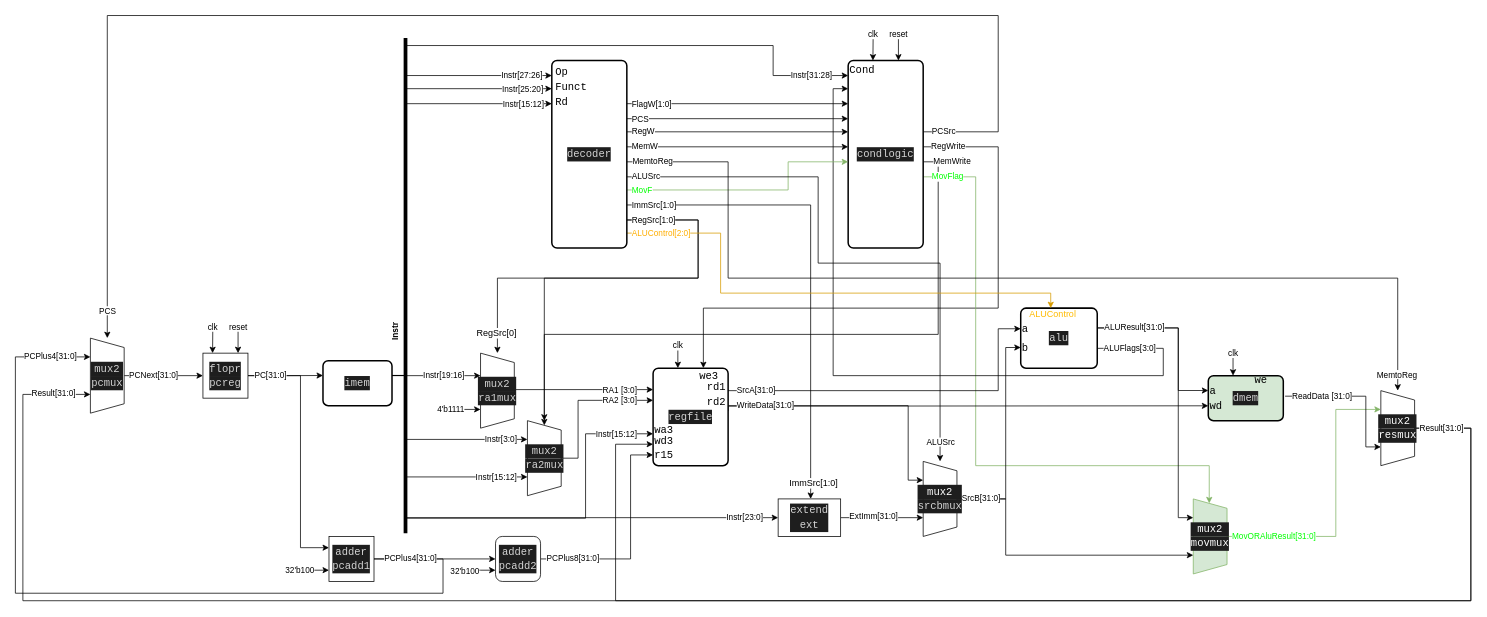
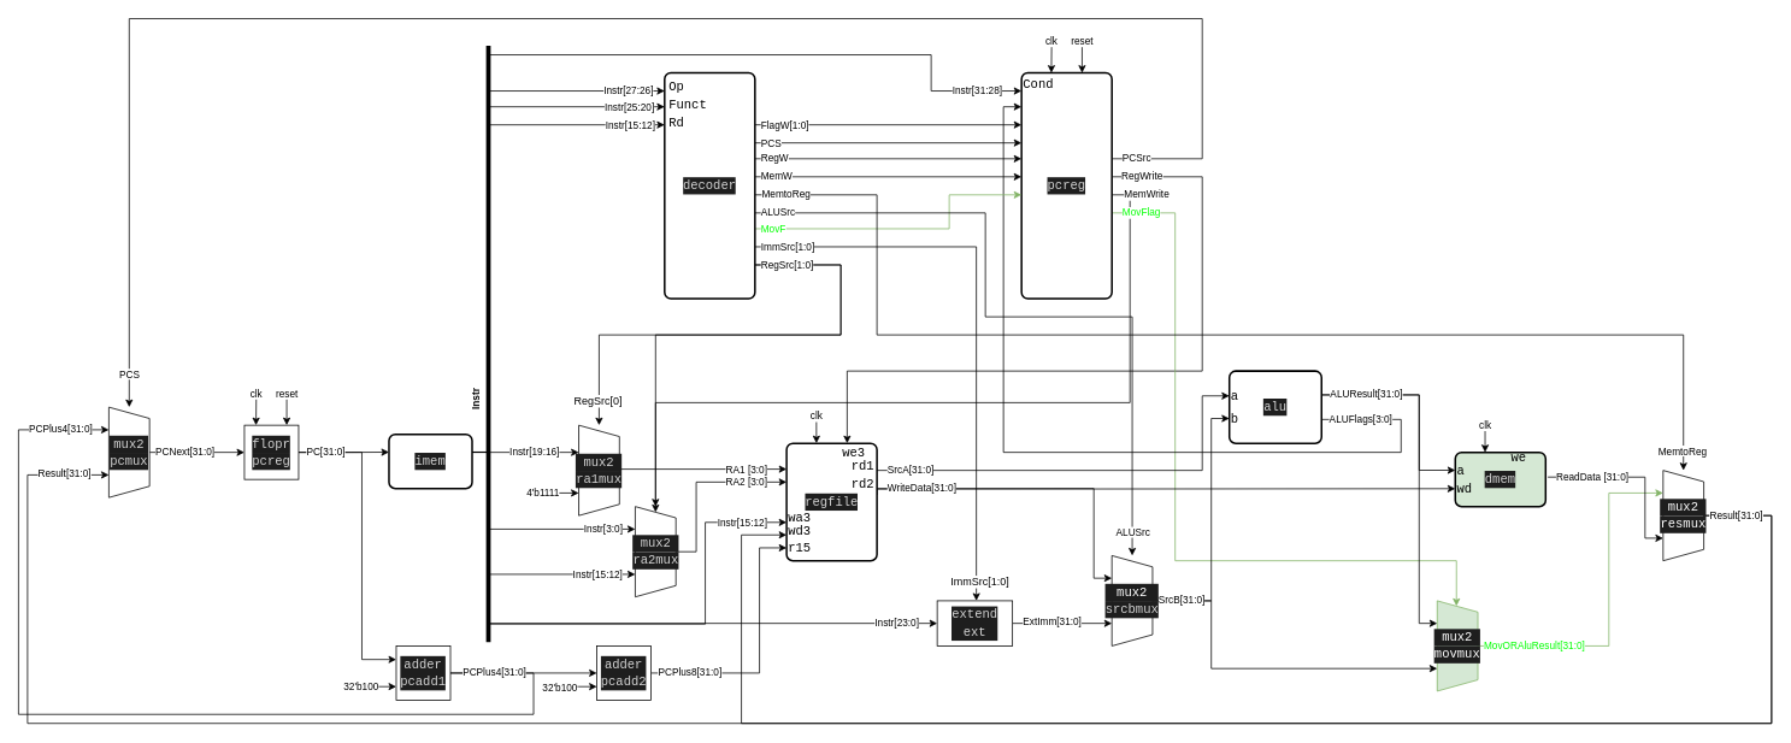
- <mxCell id="7" value="&lt;div style=&quot;color: rgb(212, 212, 212); background-color: rgb(30, 30, 30); font-family: Consolas, &amp;quot;Courier New&amp;quot;, monospace; font-size: 14px; line-height: 19px;&quot;&gt;&lt;div style=&quot;line-height: 19px;&quot;&gt;condlogic&lt;/div&gt;&lt;/div&gt;" style="rounded=1;whiteSpace=wrap;html=1;absoluteArcSize=1;arcSize=14;strokeWidth=2;points=[[0,0.08,0,0,0],[0,0.15,0,0,0],[0,0.23,0,0,0],[0,0.31,0,0,0],[0,0.38,0,0,0],[0,0.46,0,0,0],[0,0.54,0,0,0],[0,0.62,0,0,0],[0,0.69,0,0,0],[0,0.77,0,0,0],[0,0.85,0,0,0],[0,0.92,0,0,0],[0.33,0,0,0,0],[0.33,1,0,0,0],[0.67,0,0,0,0],[0.67,1,0,0,0],[1,0.08,0,0,0],[1,0.15,0,0,0],[1,0.23,0,0,0],[1,0.31,0,0,0],[1,0.38,0,0,0],[1,0.46,0,0,0],[1,0.54,0,0,0],[1,0.62,0,0,0],[1,0.69,0,0,0],[1,0.77,0,0,0],[1,0.85,0,0,0],[1,0.92,0,0,0]];" parent="1" vertex="1"><mxGeometry x="1130" y="80" width="100" height="250" as="geometry" /></mxCell>
+ <mxCell id="7" value="&lt;div style=&quot;color: rgb(212, 212, 212); background-color: rgb(30, 30, 30); font-family: Consolas, &amp;quot;Courier New&amp;quot;, monospace; font-size: 14px; line-height: 19px;&quot;&gt;&lt;div style=&quot;line-height: 19px;&quot;&gt;pcreg&lt;/div&gt;&lt;/div&gt;" style="rounded=1;whiteSpace=wrap;html=1;absoluteArcSize=1;arcSize=14;strokeWidth=2;points=[[0,0.08,0,0,0],[0,0.15,0,0,0],[0,0.23,0,0,0],[0,0.31,0,0,0],[0,0.38,0,0,0],[0,0.46,0,0,0],[0,0.54,0,0,0],[0,0.62,0,0,0],[0,0.69,0,0,0],[0,0.77,0,0,0],[0,0.85,0,0,0],[0,0.92,0,0,0],[0.33,0,0,0,0],[0.33,1,0,0,0],[0.67,0,0,0,0],[0.67,1,0,0,0],[1,0.08,0,0,0],[1,0.15,0,0,0],[1,0.23,0,0,0],[1,0.31,0,0,0],[1,0.38,0,0,0],[1,0.46,0,0,0],[1,0.54,0,0,0],[1,0.62,0,0,0],[1,0.69,0,0,0],[1,0.77,0,0,0],[1,0.85,0,0,0],[1,0.92,0,0,0]];" parent="1" vertex="1"><mxGeometry x="1130" y="80" width="100" height="250" as="geometry" /></mxCell>
- <mxCell id="62" value="&lt;font color=&quot;#ffae00&quot;&gt;ALUControl[2:0]&lt;/font&gt;" style="edgeStyle=orthogonalEdgeStyle;rounded=0;orthogonalLoop=1;jettySize=auto;html=1;exitX=1;exitY=0.92;exitDx=0;exitDy=0;exitPerimeter=0;entryX=0.5;entryY=0;entryDx=0;entryDy=0;align=left;fillColor=#ffe6cc;strokeColor=#d79b00;" edge="1" parent="1" source="63" target="83"><mxGeometry x="-0.985" relative="1" as="geometry"><Array as="points"><mxPoint x="960" y="310" /><mxPoint x="960" y="390" /><mxPoint x="1400" y="390" /></Array><mxPoint as="offset" /></mxGeometry></mxCell>
- <mxCell id="83" value="&lt;font color=&quot;#ffbb00&quot;&gt;ALUControl&lt;/font&gt;" style="text;whiteSpace=wrap;html=1;labelBackgroundColor=none;fontColor=#000000;verticalAlign=middle;" vertex="1" parent="1"><mxGeometry x="1370" y="410" width="60" height="15" as="geometry" /></mxCell>
- <mxCell id="19" value="&lt;div style=&quot;color: rgb(212, 212, 212); background-color: rgb(30, 30, 30); font-family: Consolas, &amp;quot;Courier New&amp;quot;, monospace; font-size: 14px; line-height: 19px;&quot;&gt;&lt;div style=&quot;line-height: 19px;&quot;&gt;&lt;div style=&quot;line-height: 19px;&quot;&gt;adder&lt;/div&gt;&lt;/div&gt;&lt;div style=&quot;line-height: 19px;&quot;&gt;pcadd2&lt;/div&gt;&lt;/div&gt;" style="whiteSpace=wrap;html=1;aspect=fixed;strokeColor=default;fontFamily=Helvetica;fontSize=12;fontColor=default;fillColor=default;points=[[0,0.25,0,0,0],[0,0.5,0,0,0],[0,0.75,0,0,0],[0.5,0,0,0,0],[0.5,1,0,0,0],[1,0.5,0,0,0]];rounded=1;" vertex="1" parent="1"><mxGeometry x="660" y="714.3" width="60" height="60" as="geometry" /></mxCell>
+ <mxCell id="19" value="&lt;div style=&quot;color: rgb(212, 212, 212); background-color: rgb(30, 30, 30); font-family: Consolas, &amp;quot;Courier New&amp;quot;, monospace; font-size: 14px; line-height: 19px;&quot;&gt;&lt;div style=&quot;line-height: 19px;&quot;&gt;&lt;div style=&quot;line-height: 19px;&quot;&gt;adder&lt;/div&gt;&lt;/div&gt;&lt;div style=&quot;line-height: 19px;&quot;&gt;pcadd2&lt;/div&gt;&lt;/div&gt;" style="whiteSpace=wrap;html=1;aspect=fixed;strokeColor=default;fontFamily=Helvetica;fontSize=12;fontColor=default;fillColor=default;points=[[0,0.25,0,0,0],[0,0.5,0,0,0],[0,0.75,0,0,0],[0.5,0,0,0,0],[0.5,1,0,0,0],[1,0.5,0,0,0]];" vertex="1" parent="1"><mxGeometry x="660" y="714.3" width="60" height="60" as="geometry" /></mxCell>
